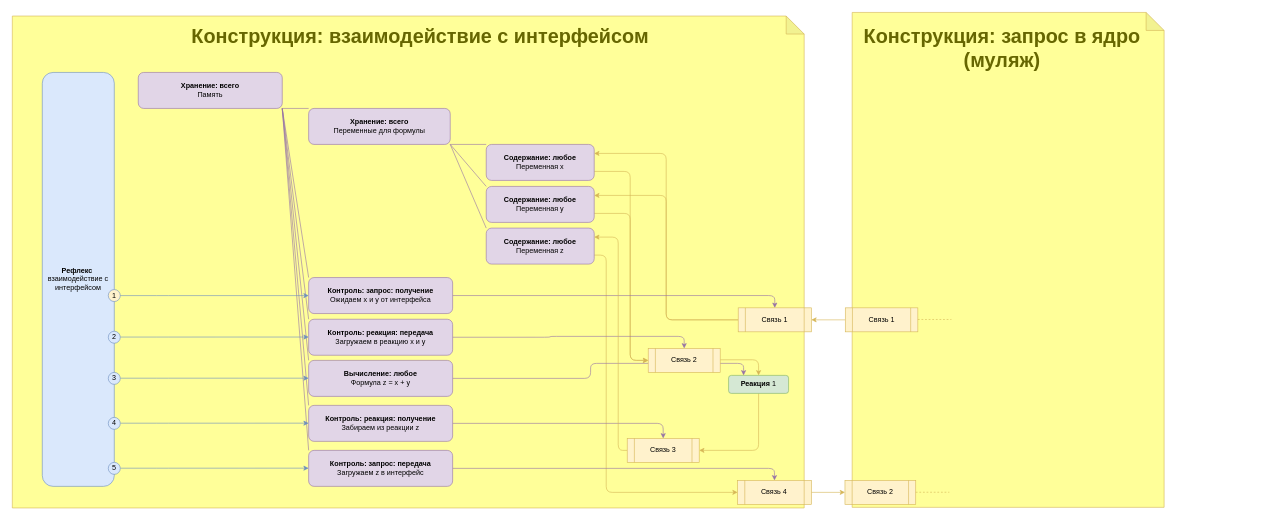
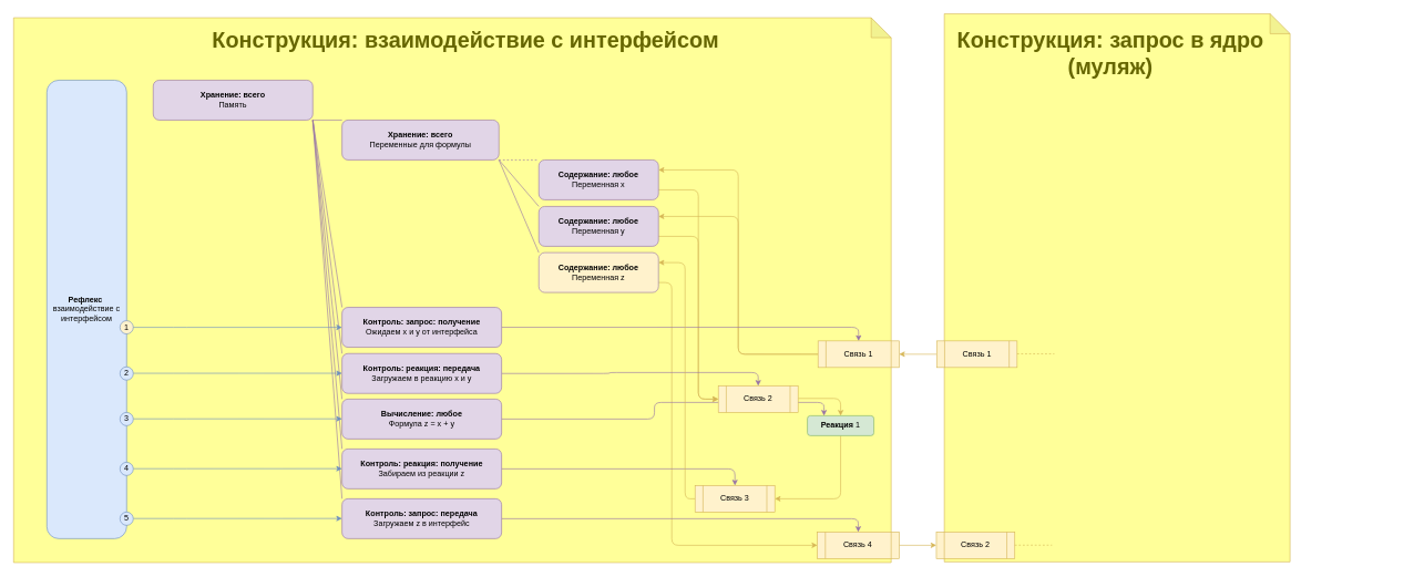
- <mxCell id="20" style="edgeStyle=none;orthogonalLoop=1;jettySize=auto;html=1;exitX=1;exitY=1;exitDx=0;exitDy=0;entryX=0;entryY=0;entryDx=0;entryDy=0;endArrow=none;endFill=0;strokeColor=#9673A6;" edge="1" parent="1" source="23" target="25"><mxGeometry relative="1" as="geometry" /></mxCell>
+ <mxCell id="20" style="edgeStyle=none;orthogonalLoop=1;jettySize=auto;html=1;exitX=1;exitY=1;exitDx=0;exitDy=0;entryX=0;entryY=0;entryDx=0;entryDy=0;endArrow=none;endFill=0;strokeColor=#9673A6;dashed=1;" edge="1" parent="1" source="23" target="25"><mxGeometry relative="1" as="geometry" /></mxCell>
- <mxCell id="15" value="&lt;b&gt;Содержание:&amp;nbsp;&lt;/b&gt;&lt;b&gt;любое&lt;/b&gt;&lt;br&gt;Переменная z" style="rounded=1;whiteSpace=wrap;html=1;fillColor=#e1d5e7;strokeColor=#9673a6;" parent="1" vertex="1"><mxGeometry x="810" y="379.5" width="180" height="60" as="geometry" /></mxCell>
+ <mxCell id="15" value="&lt;b&gt;Содержание:&amp;nbsp;&lt;/b&gt;&lt;b&gt;любое&lt;/b&gt;&lt;br&gt;Переменная z" style="rounded=1;whiteSpace=wrap;html=1;fillColor=#fff2cc;strokeColor=#9673a6;" parent="1" vertex="1"><mxGeometry x="810" y="379.5" width="180" height="60" as="geometry" /></mxCell>
